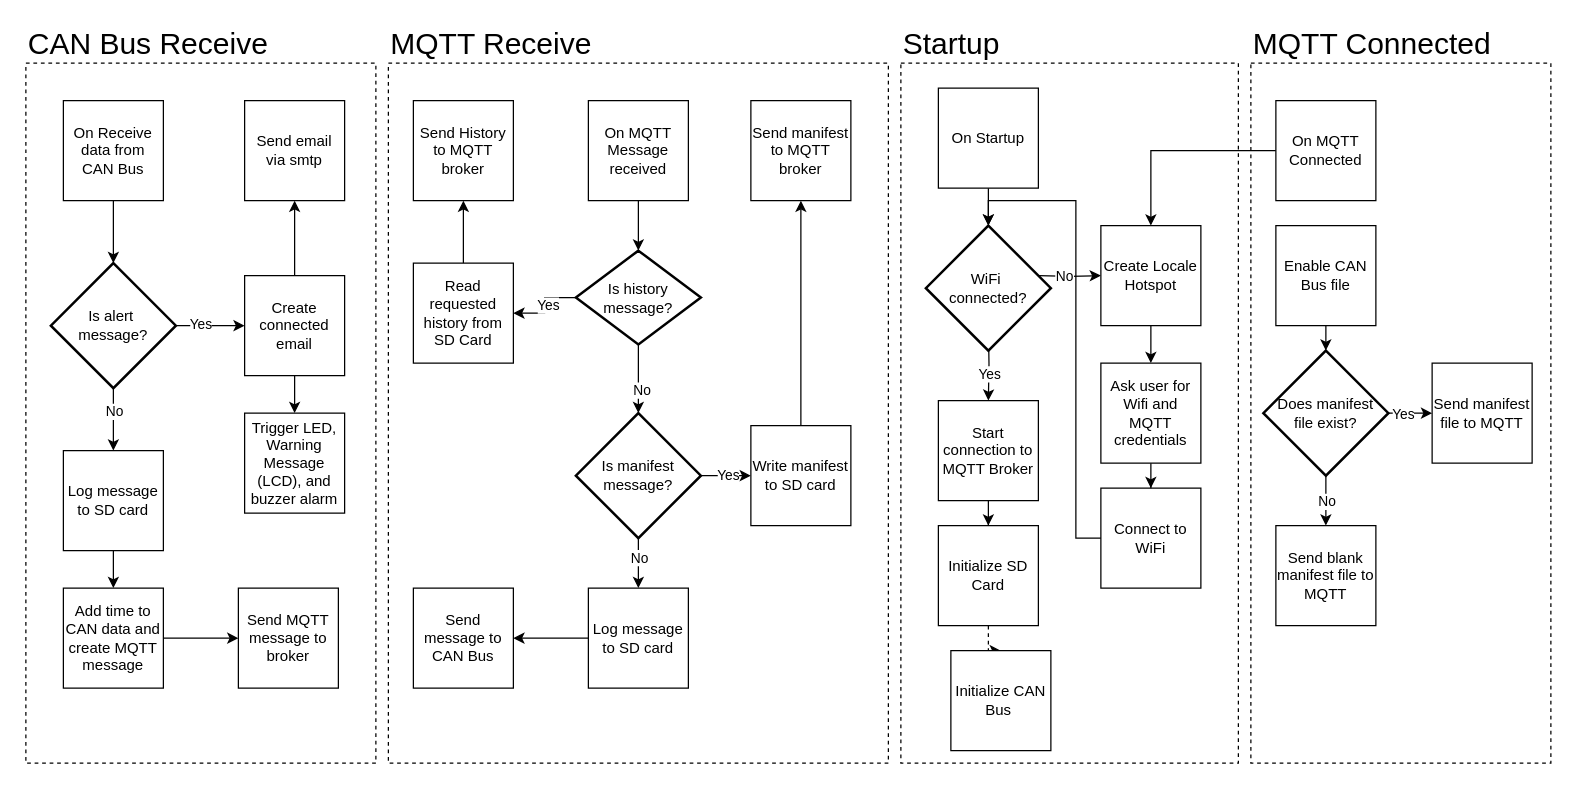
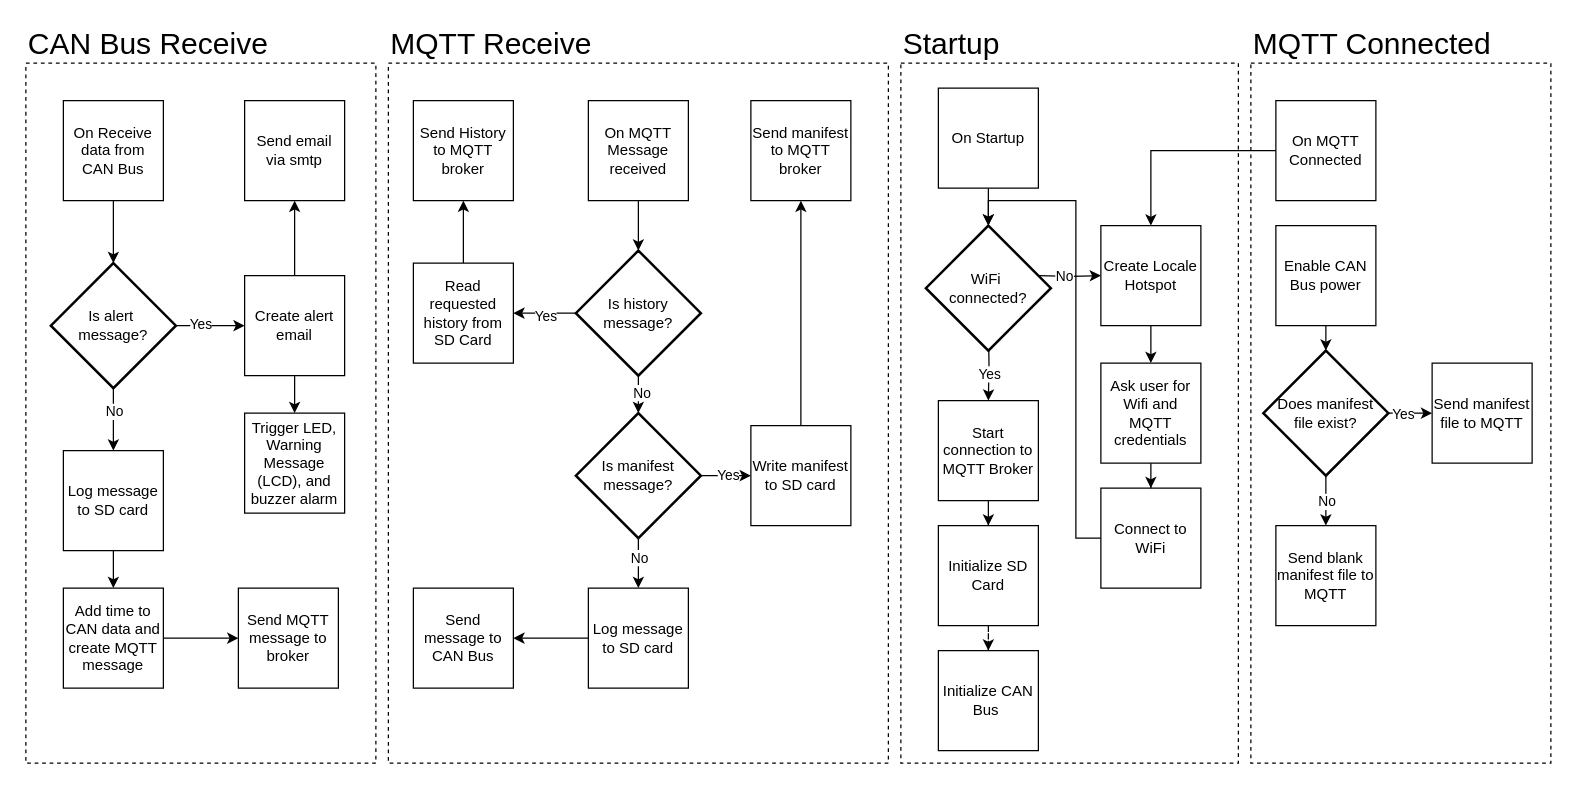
- <mxCell id="56" value="Enable CAN Bus file" style="whiteSpace=wrap;html=1;aspect=fixed;" parent="1" vertex="1"><mxGeometry x="1020" y="180" width="80" height="80" as="geometry" /></mxCell>
+ <mxCell id="56" value="Enable CAN Bus power" style="whiteSpace=wrap;html=1;aspect=fixed;" parent="1" vertex="1"><mxGeometry x="1020" y="180" width="80" height="80" as="geometry" /></mxCell>
- <mxCell id="22" value="Is history&lt;div&gt;message?&lt;/div&gt;" style="strokeWidth=2;html=1;shape=mxgraph.flowchart.decision;whiteSpace=wrap;" parent="1" vertex="1"><mxGeometry x="460" y="200" width="100" height="75" as="geometry" /></mxCell>
+ <mxCell id="22" value="Is history&lt;div&gt;message?&lt;/div&gt;" style="strokeWidth=2;html=1;shape=mxgraph.flowchart.decision;whiteSpace=wrap;" parent="1" vertex="1"><mxGeometry x="460" y="200" width="100" height="100" as="geometry" /></mxCell>
- <mxCell id="7" value="Create connected email" style="whiteSpace=wrap;html=1;aspect=fixed;" parent="1" vertex="1"><mxGeometry x="195" y="220" width="80" height="80" as="geometry" /></mxCell>
+ <mxCell id="7" value="Create alert email" style="whiteSpace=wrap;html=1;aspect=fixed;" parent="1" vertex="1"><mxGeometry x="195" y="220" width="80" height="80" as="geometry" /></mxCell>
- <mxCell id="49" value="Initialize CAN Bus&amp;nbsp;" style="whiteSpace=wrap;html=1;aspect=fixed;" parent="1" vertex="1"><mxGeometry x="760" y="520" width="80" height="80" as="geometry" /></mxCell>
+ <mxCell id="49" value="Initialize CAN Bus&amp;nbsp;" style="whiteSpace=wrap;html=1;aspect=fixed;" parent="1" vertex="1"><mxGeometry x="750" y="520" width="80" height="80" as="geometry" /></mxCell>
